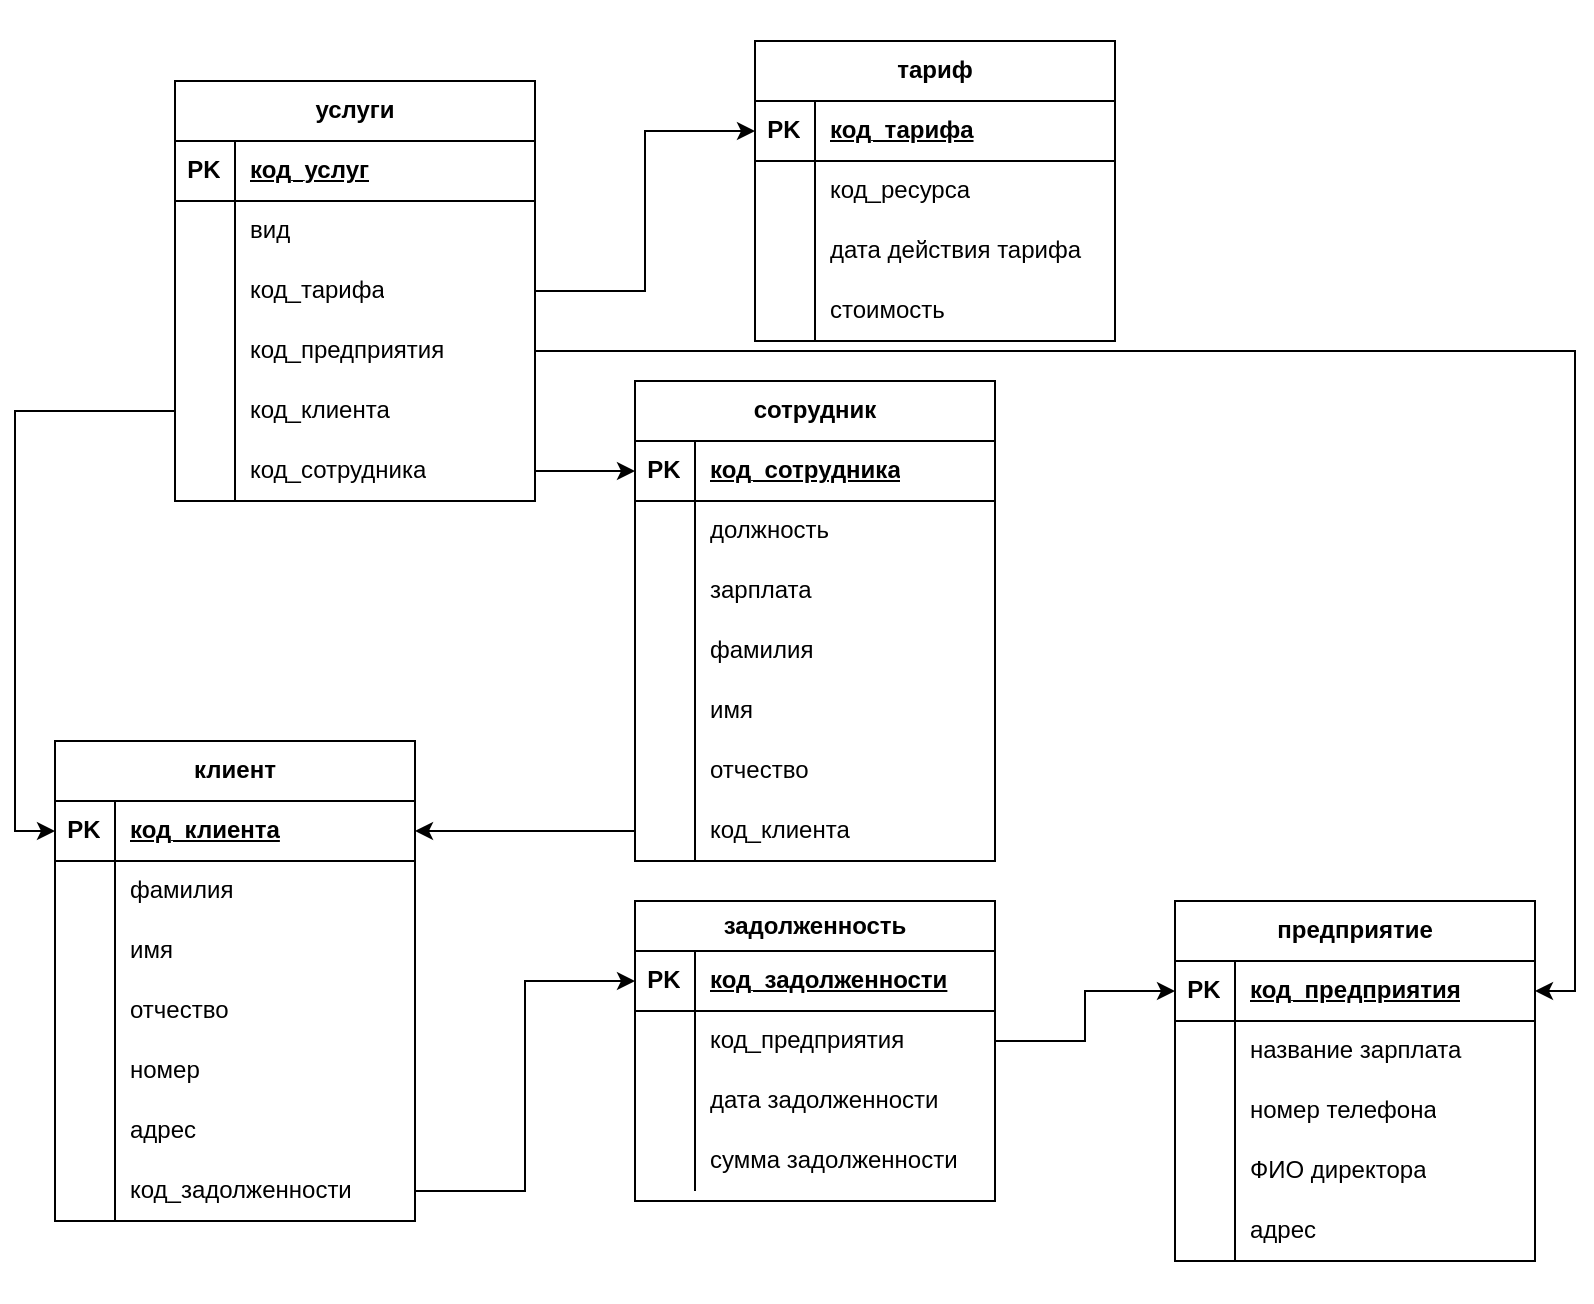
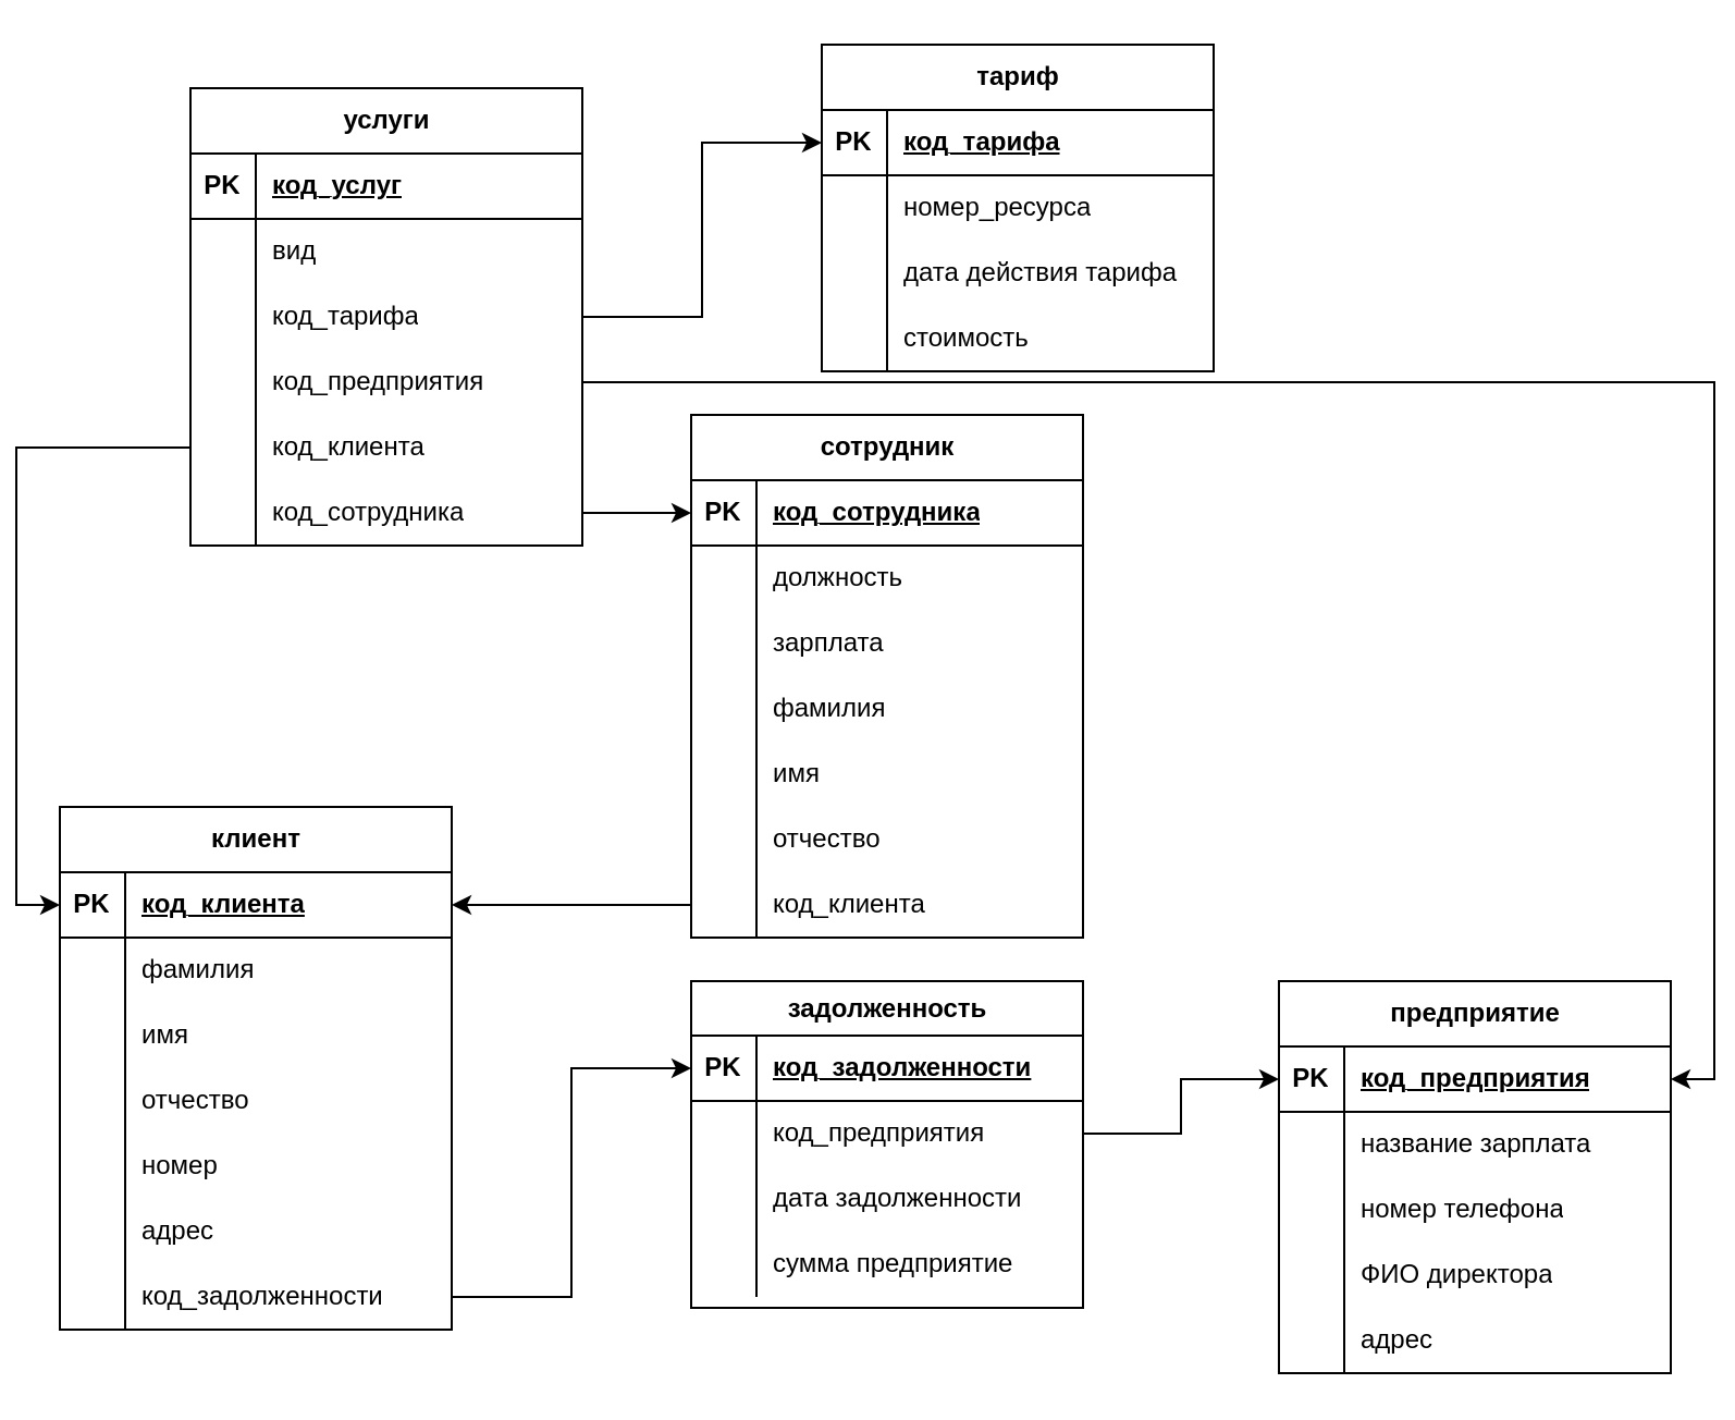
- <mxCell id="81" value="код_ресурса" style="shape=partialRectangle;connectable=0;fillColor=none;top=0;left=0;bottom=0;right=0;align=left;spacingLeft=6;overflow=hidden;whiteSpace=wrap;html=1;" parent="79" vertex="1"><mxGeometry x="30" width="150" height="30" as="geometry"><mxRectangle width="150" height="30" as="alternateBounds" /></mxGeometry></mxCell>
+ <mxCell id="81" value="номер_ресурса" style="shape=partialRectangle;connectable=0;fillColor=none;top=0;left=0;bottom=0;right=0;align=left;spacingLeft=6;overflow=hidden;whiteSpace=wrap;html=1;" parent="79" vertex="1"><mxGeometry x="30" width="150" height="30" as="geometry"><mxRectangle width="150" height="30" as="alternateBounds" /></mxGeometry></mxCell>
- <mxCell id="58" value="сумма задолженности" style="shape=partialRectangle;connectable=0;fillColor=none;top=0;left=0;bottom=0;right=0;align=left;spacingLeft=6;overflow=hidden;whiteSpace=wrap;html=1;" parent="56" vertex="1"><mxGeometry x="30" width="150" height="30" as="geometry"><mxRectangle width="150" height="30" as="alternateBounds" /></mxGeometry></mxCell>
+ <mxCell id="58" value="сумма предприятие" style="shape=partialRectangle;connectable=0;fillColor=none;top=0;left=0;bottom=0;right=0;align=left;spacingLeft=6;overflow=hidden;whiteSpace=wrap;html=1;" parent="56" vertex="1"><mxGeometry x="30" width="150" height="30" as="geometry"><mxRectangle width="150" height="30" as="alternateBounds" /></mxGeometry></mxCell>
